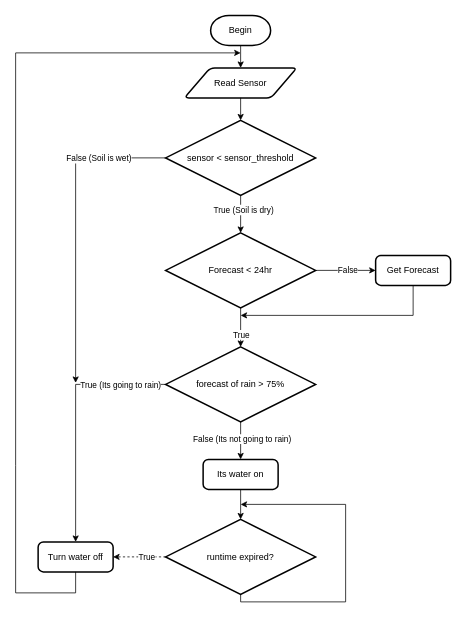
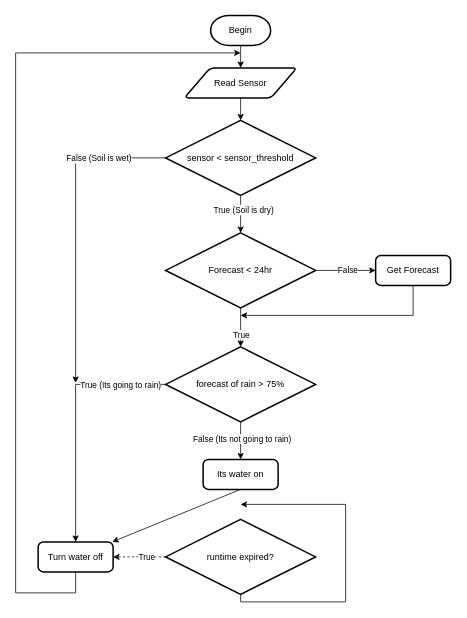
- <mxCell id="18" value="" style="endArrow=classic;html=1;rounded=0;exitX=0.5;exitY=1;exitDx=0;exitDy=0;entryX=0.5;entryY=0;entryDx=0;entryDy=0;entryPerimeter=0;" edge="1" parent="1" source="5" target="6"><mxGeometry width="50" height="50" relative="1" as="geometry"><mxPoint x="260" y="642" as="sourcePoint" /><mxPoint x="310" y="592" as="targetPoint" /></mxGeometry></mxCell>
+ <mxCell id="18" value="" style="endArrow=classic;html=1;rounded=0;exitX=0.5;exitY=1;exitDx=0;exitDy=0;" edge="1" parent="1" source="5" target="7"><mxGeometry width="50" height="50" relative="1" as="geometry"><mxPoint x="260" y="642" as="sourcePoint" /><mxPoint x="310" y="592" as="targetPoint" /></mxGeometry></mxCell>
